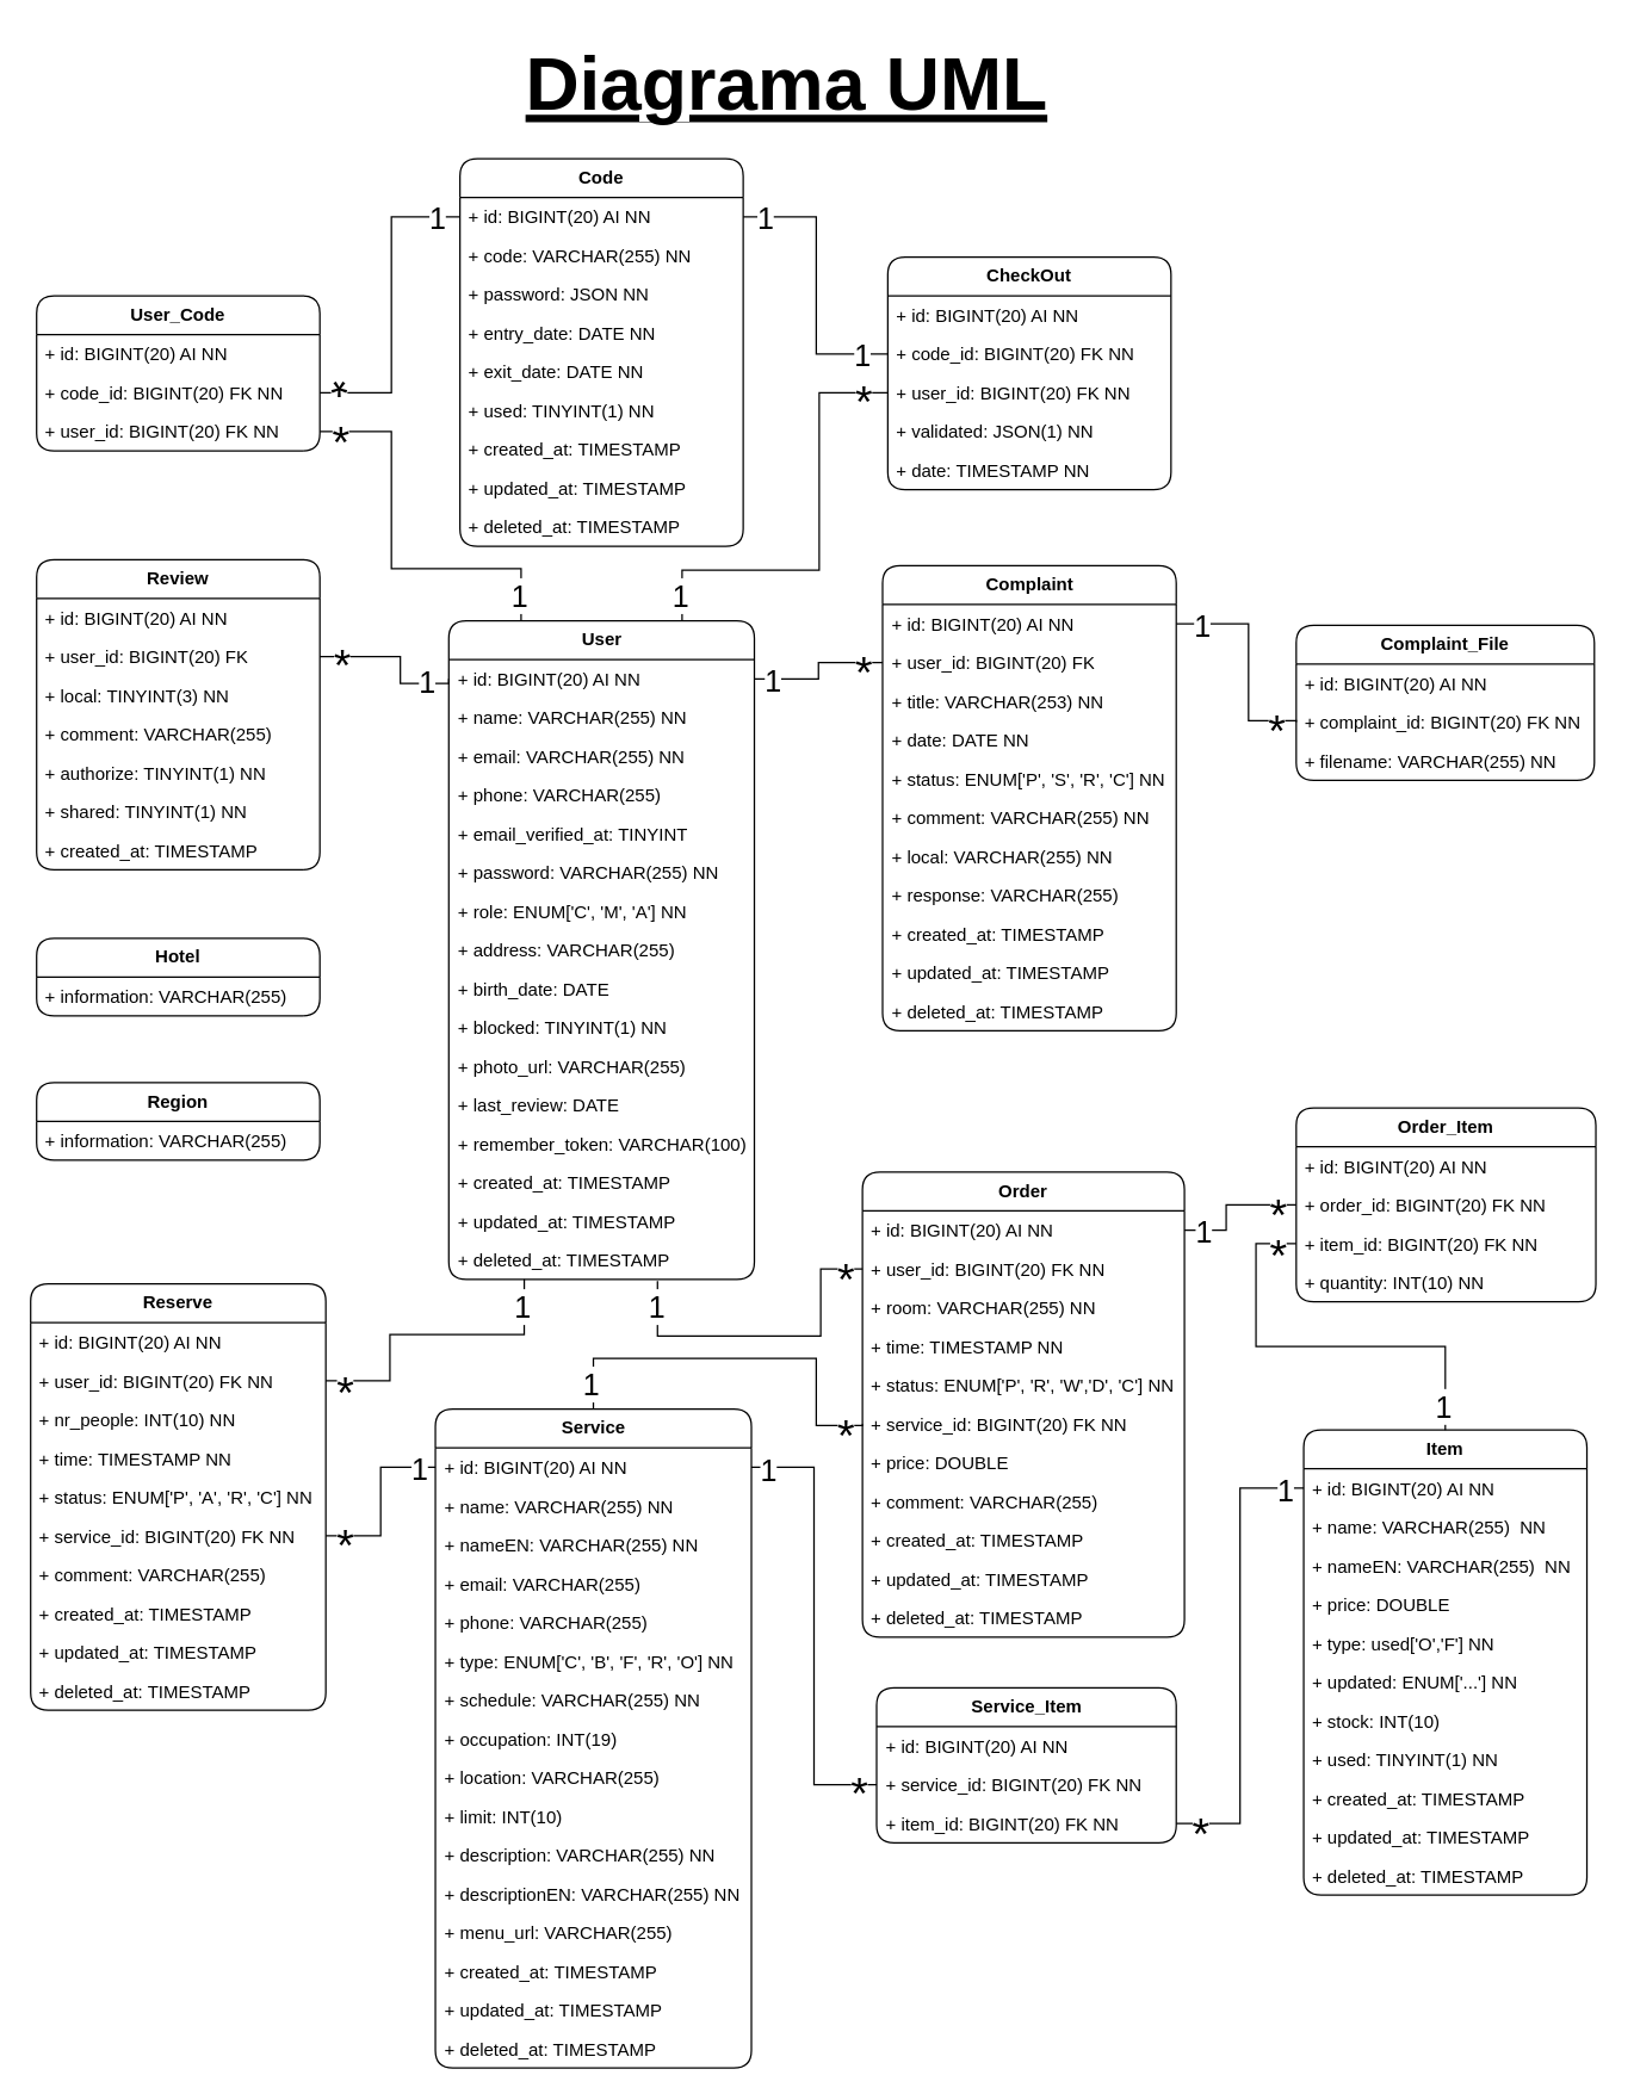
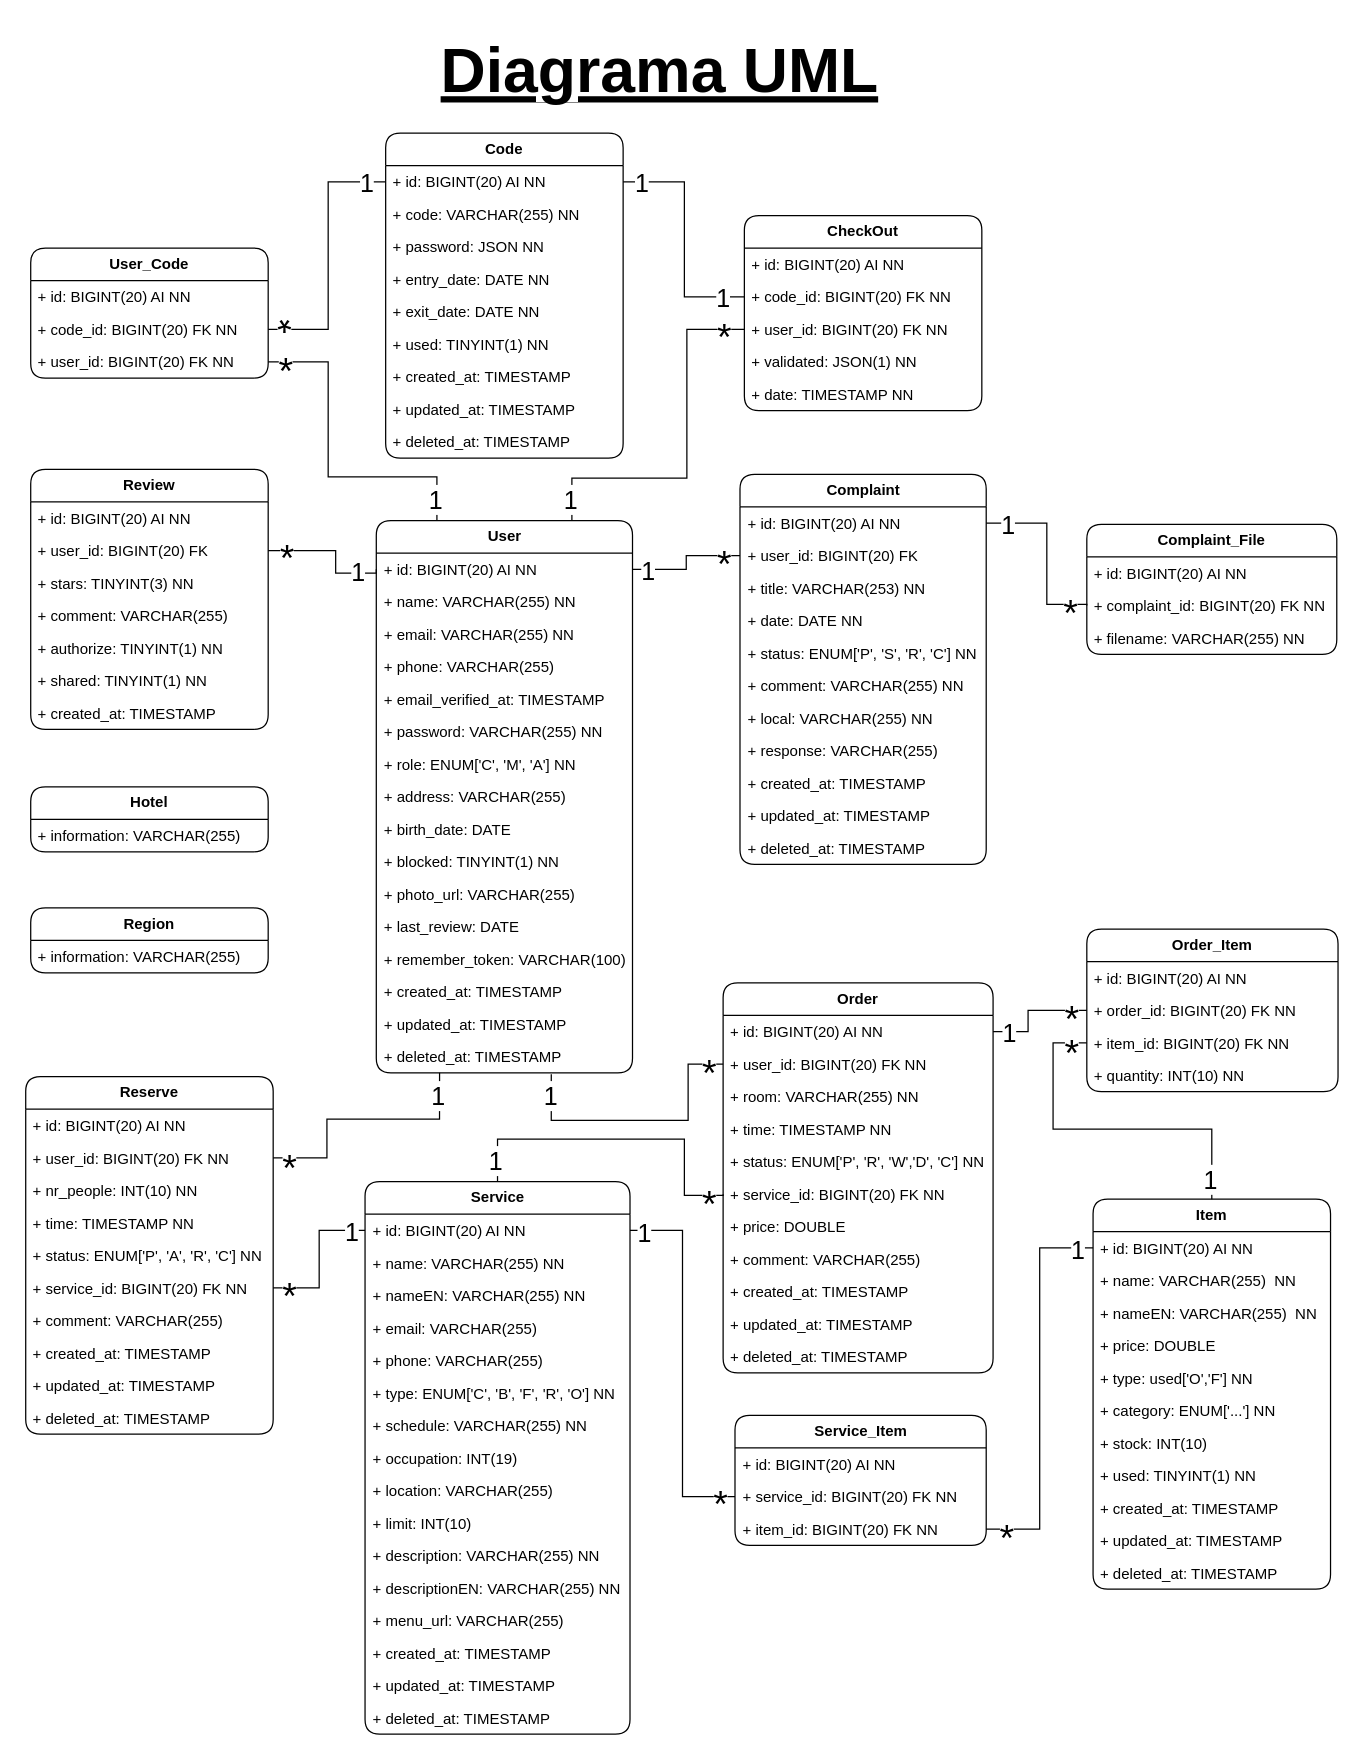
- <mxCell id="45" value="+ local: TINYINT(3) NN" style="text;strokeColor=none;fillColor=none;align=left;verticalAlign=top;spacingLeft=4;spacingRight=4;overflow=hidden;rotatable=0;points=[[0,0.5],[1,0.5]];portConstraint=eastwest;whiteSpace=wrap;html=1;" parent="42" vertex="1"><mxGeometry y="78" width="190" height="26" as="geometry" /></mxCell>
+ <mxCell id="45" value="+ stars: TINYINT(3) NN" style="text;strokeColor=none;fillColor=none;align=left;verticalAlign=top;spacingLeft=4;spacingRight=4;overflow=hidden;rotatable=0;points=[[0,0.5],[1,0.5]];portConstraint=eastwest;whiteSpace=wrap;html=1;" parent="42" vertex="1"><mxGeometry y="78" width="190" height="26" as="geometry" /></mxCell>
- <mxCell id="7" value="+ email_verified_at: TINYINT" style="text;strokeColor=none;fillColor=none;align=left;verticalAlign=top;spacingLeft=4;spacingRight=4;overflow=hidden;rotatable=0;points=[[0,0.5],[1,0.5]];portConstraint=eastwest;whiteSpace=wrap;html=1;" parent="2" vertex="1"><mxGeometry y="130" width="205" height="26" as="geometry" /></mxCell>
+ <mxCell id="7" value="+ email_verified_at: TIMESTAMP" style="text;strokeColor=none;fillColor=none;align=left;verticalAlign=top;spacingLeft=4;spacingRight=4;overflow=hidden;rotatable=0;points=[[0,0.5],[1,0.5]];portConstraint=eastwest;whiteSpace=wrap;html=1;" parent="2" vertex="1"><mxGeometry y="130" width="205" height="26" as="geometry" /></mxCell>
- <mxCell id="79" value="+ updated: ENUM['...'] NN" style="text;strokeColor=none;fillColor=none;align=left;verticalAlign=top;spacingLeft=4;spacingRight=4;overflow=hidden;rotatable=0;points=[[0,0.5],[1,0.5]];portConstraint=eastwest;whiteSpace=wrap;html=1;" parent="73" vertex="1"><mxGeometry y="156" width="190" height="26" as="geometry" /></mxCell>
+ <mxCell id="79" value="+ category: ENUM['...'] NN" style="text;strokeColor=none;fillColor=none;align=left;verticalAlign=top;spacingLeft=4;spacingRight=4;overflow=hidden;rotatable=0;points=[[0,0.5],[1,0.5]];portConstraint=eastwest;whiteSpace=wrap;html=1;" parent="73" vertex="1"><mxGeometry y="156" width="190" height="26" as="geometry" /></mxCell>
